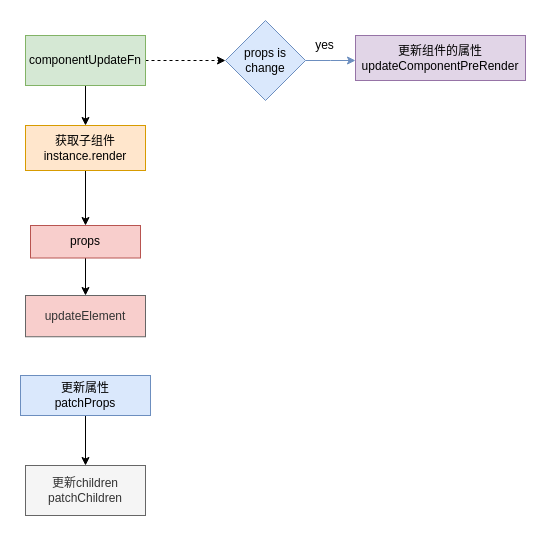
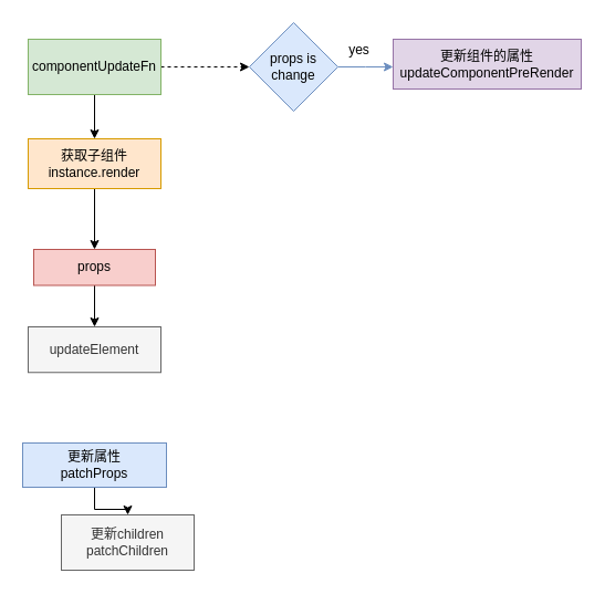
- <mxCell id="13" value="updateElement" style="whiteSpace=wrap;html=1;fillColor=#f8cecc;strokeColor=#666666;rounded=0;fontColor=#333333;" vertex="1" parent="1"><mxGeometry x="25" y="295" width="120" height="41.25" as="geometry" /></mxCell>
+ <mxCell id="13" value="updateElement" style="whiteSpace=wrap;html=1;fillColor=#f5f5f5;strokeColor=#666666;rounded=0;fontColor=#333333;" vertex="1" parent="1"><mxGeometry x="25" y="295" width="120" height="41.25" as="geometry" /></mxCell>
- <mxCell id="15" value="更新属性&lt;br&gt;patchProps" style="whiteSpace=wrap;html=1;fillColor=#dae8fc;strokeColor=#6c8ebf;rounded=0;" vertex="1" parent="1"><mxGeometry x="20" y="375" width="130" height="40" as="geometry" /></mxCell>
+ <mxCell id="15" value="更新属性&lt;br&gt;patchProps" style="whiteSpace=wrap;html=1;fillColor=#dae8fc;strokeColor=#6c8ebf;rounded=0;" vertex="1" parent="1"><mxGeometry x="20" y="400" width="130" height="40" as="geometry" /></mxCell>
- <mxCell id="16" value="更新children&lt;br&gt;patchChildren" style="whiteSpace=wrap;html=1;fillColor=#f5f5f5;strokeColor=#666666;fontColor=#333333;rounded=0;" vertex="1" parent="1"><mxGeometry x="25" y="465" width="120" height="50" as="geometry" /></mxCell>
+ <mxCell id="16" value="更新children&lt;br&gt;patchChildren" style="whiteSpace=wrap;html=1;fillColor=#f5f5f5;strokeColor=#666666;fontColor=#333333;rounded=0;" vertex="1" parent="1"><mxGeometry x="55" y="465" width="120" height="50" as="geometry" /></mxCell>
